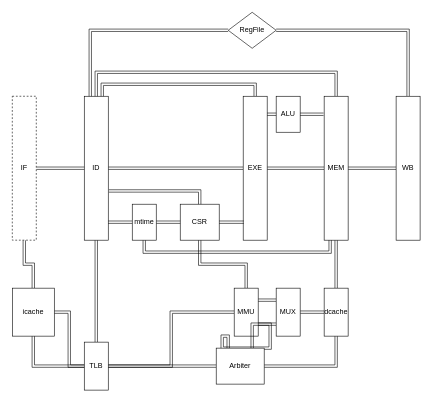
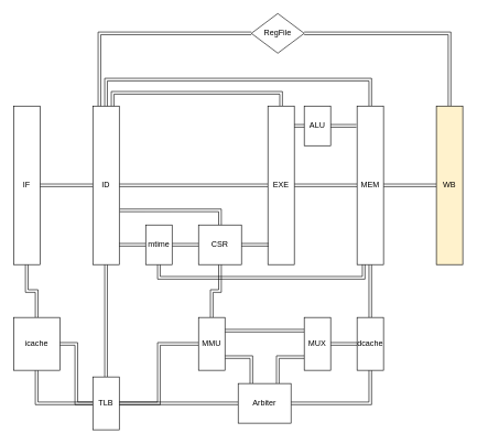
- <mxCell id="7" value="IF" style="rounded=0;whiteSpace=wrap;html=1;dashed=1;" vertex="1" parent="1"><mxGeometry x="20" y="160" width="40" height="240" as="geometry" /></mxCell>
+ <mxCell id="7" value="IF" style="rounded=0;whiteSpace=wrap;html=1;" vertex="1" parent="1"><mxGeometry x="20" y="160" width="40" height="240" as="geometry" /></mxCell>
- <mxCell id="16" value="WB" style="rounded=0;whiteSpace=wrap;html=1;" vertex="1" parent="1"><mxGeometry x="660" y="160" width="40" height="240" as="geometry" /></mxCell>
+ <mxCell id="16" value="WB" style="rounded=0;whiteSpace=wrap;html=1;fillColor=#fff2cc;" vertex="1" parent="1"><mxGeometry x="660" y="160" width="40" height="240" as="geometry" /></mxCell>
- <mxCell id="34" value="MMU" style="rounded=0;whiteSpace=wrap;html=1;" vertex="1" parent="1"><mxGeometry x="390" y="480" width="40" height="80" as="geometry" /></mxCell>
+ <mxCell id="34" value="MMU" style="rounded=0;whiteSpace=wrap;html=1;" vertex="1" parent="1"><mxGeometry x="300" y="480" width="40" height="80" as="geometry" /></mxCell>
